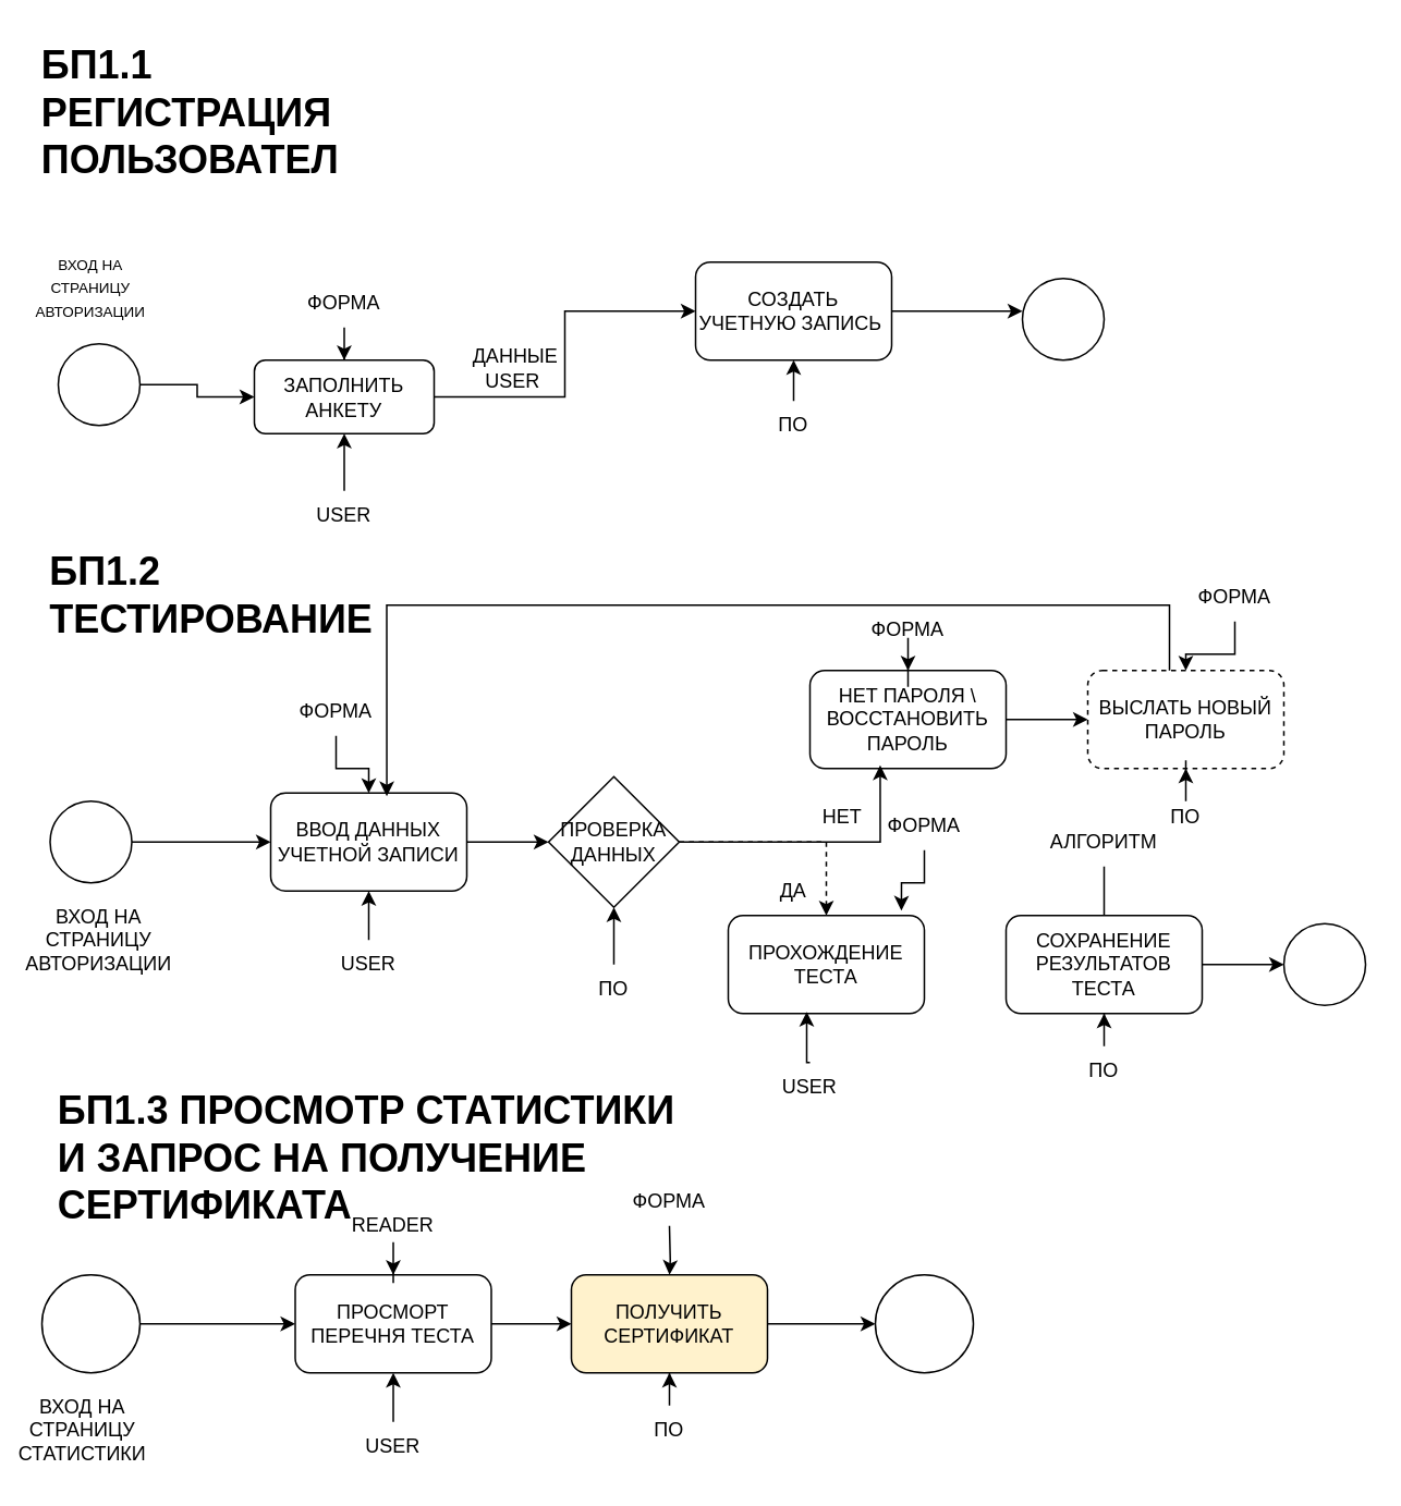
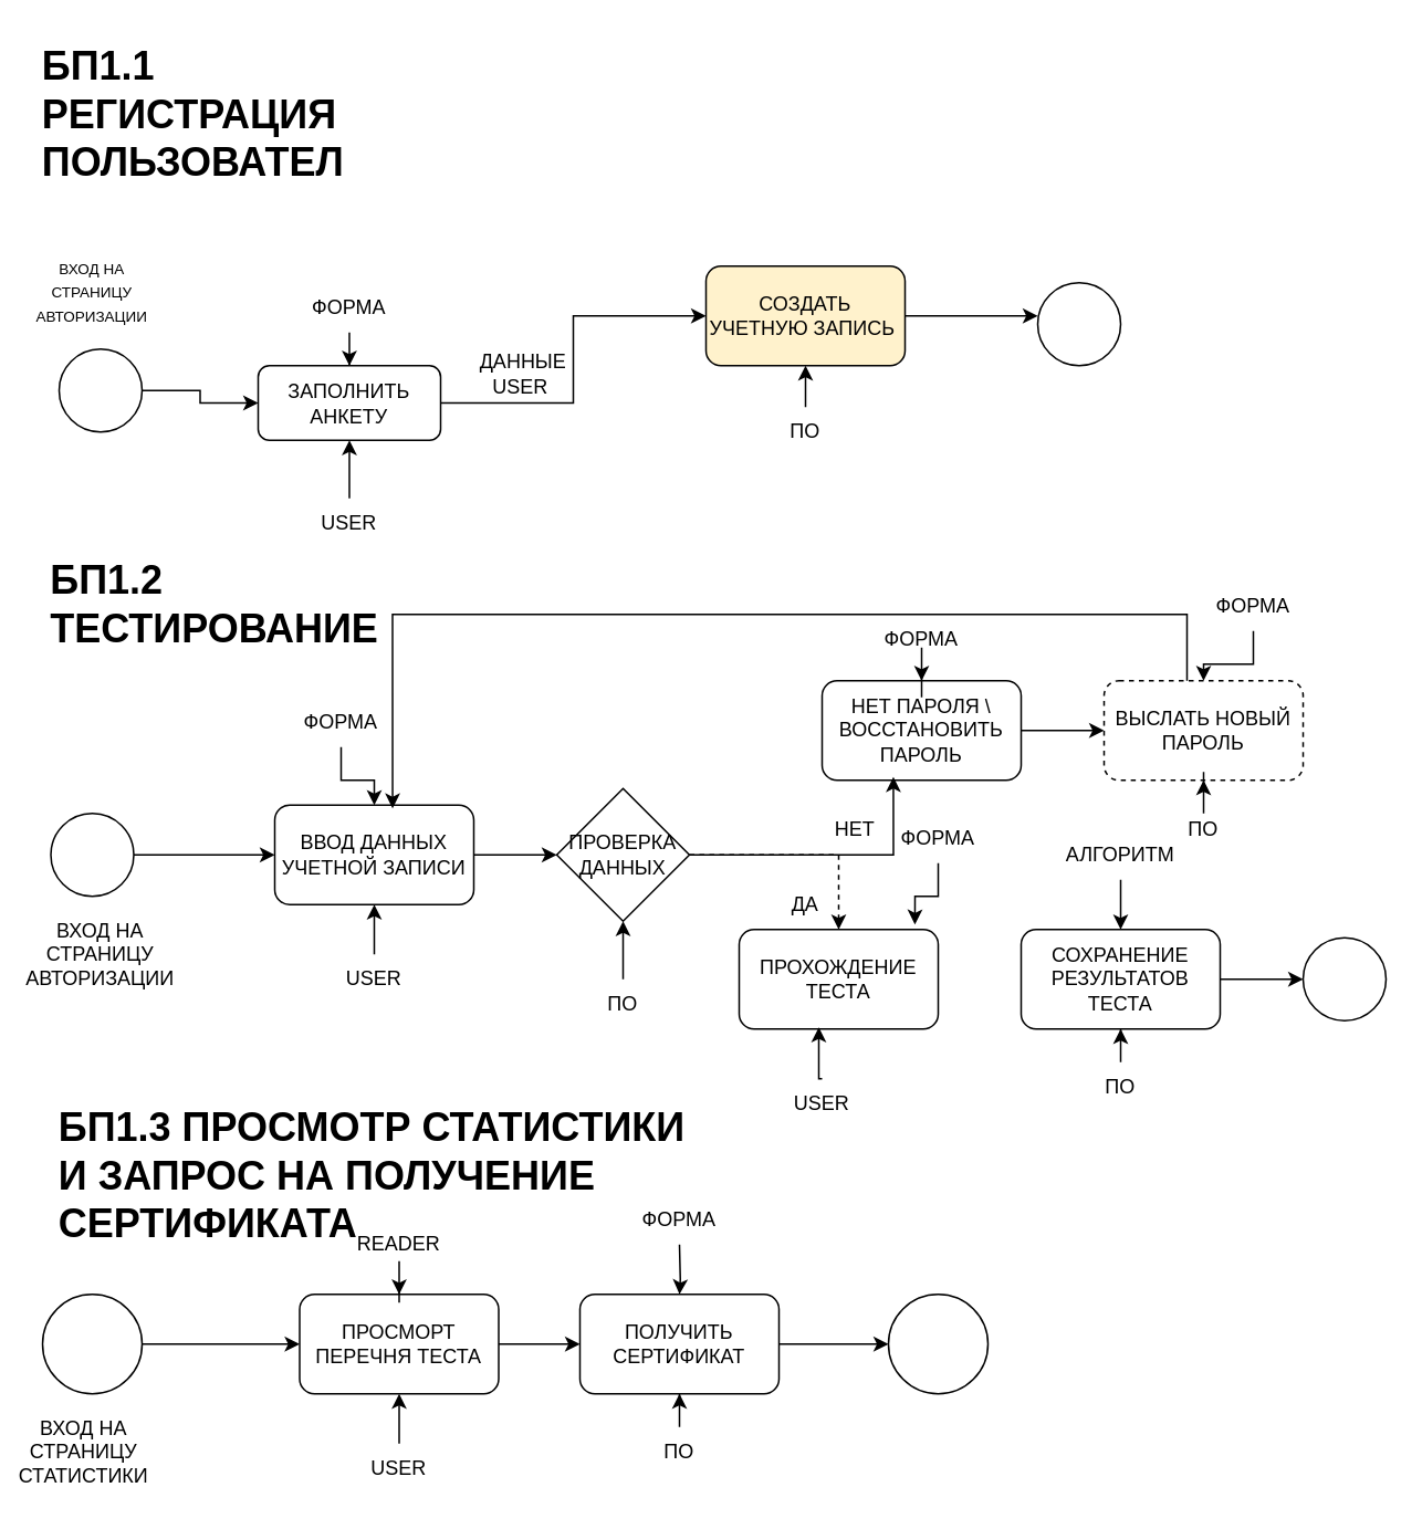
- <mxCell id="7" value="СОЗДАТЬ УЧЕТНУЮ ЗАПИСЬ&amp;nbsp;" style="rounded=1;whiteSpace=wrap;html=1;" parent="1" vertex="1"><mxGeometry x="425" y="160" width="120" height="60" as="geometry" /></mxCell>
+ <mxCell id="7" value="СОЗДАТЬ УЧЕТНУЮ ЗАПИСЬ&amp;nbsp;" style="rounded=1;whiteSpace=wrap;html=1;fillColor=#fff2cc;" parent="1" vertex="1"><mxGeometry x="425" y="160" width="120" height="60" as="geometry" /></mxCell>
- <mxCell id="70" value="" style="edgeStyle=orthogonalEdgeStyle;rounded=0;orthogonalLoop=1;jettySize=auto;html=1;endArrow=none;" edge="1" parent="1" source="71" target="31"><mxGeometry relative="1" as="geometry" /></mxCell>
+ <mxCell id="70" value="" style="edgeStyle=orthogonalEdgeStyle;rounded=0;orthogonalLoop=1;jettySize=auto;html=1;" edge="1" parent="1" source="71" target="31"><mxGeometry relative="1" as="geometry" /></mxCell>
- <mxCell id="58" value="ПОЛУЧИТЬ СЕРТИФИКАТ" style="rounded=1;whiteSpace=wrap;html=1;fillColor=#fff2cc;" vertex="1" parent="1"><mxGeometry x="349" y="780" width="120" height="60" as="geometry" /></mxCell>
+ <mxCell id="58" value="ПОЛУЧИТЬ СЕРТИФИКАТ" style="rounded=1;whiteSpace=wrap;html=1;" vertex="1" parent="1"><mxGeometry x="349" y="780" width="120" height="60" as="geometry" /></mxCell>
